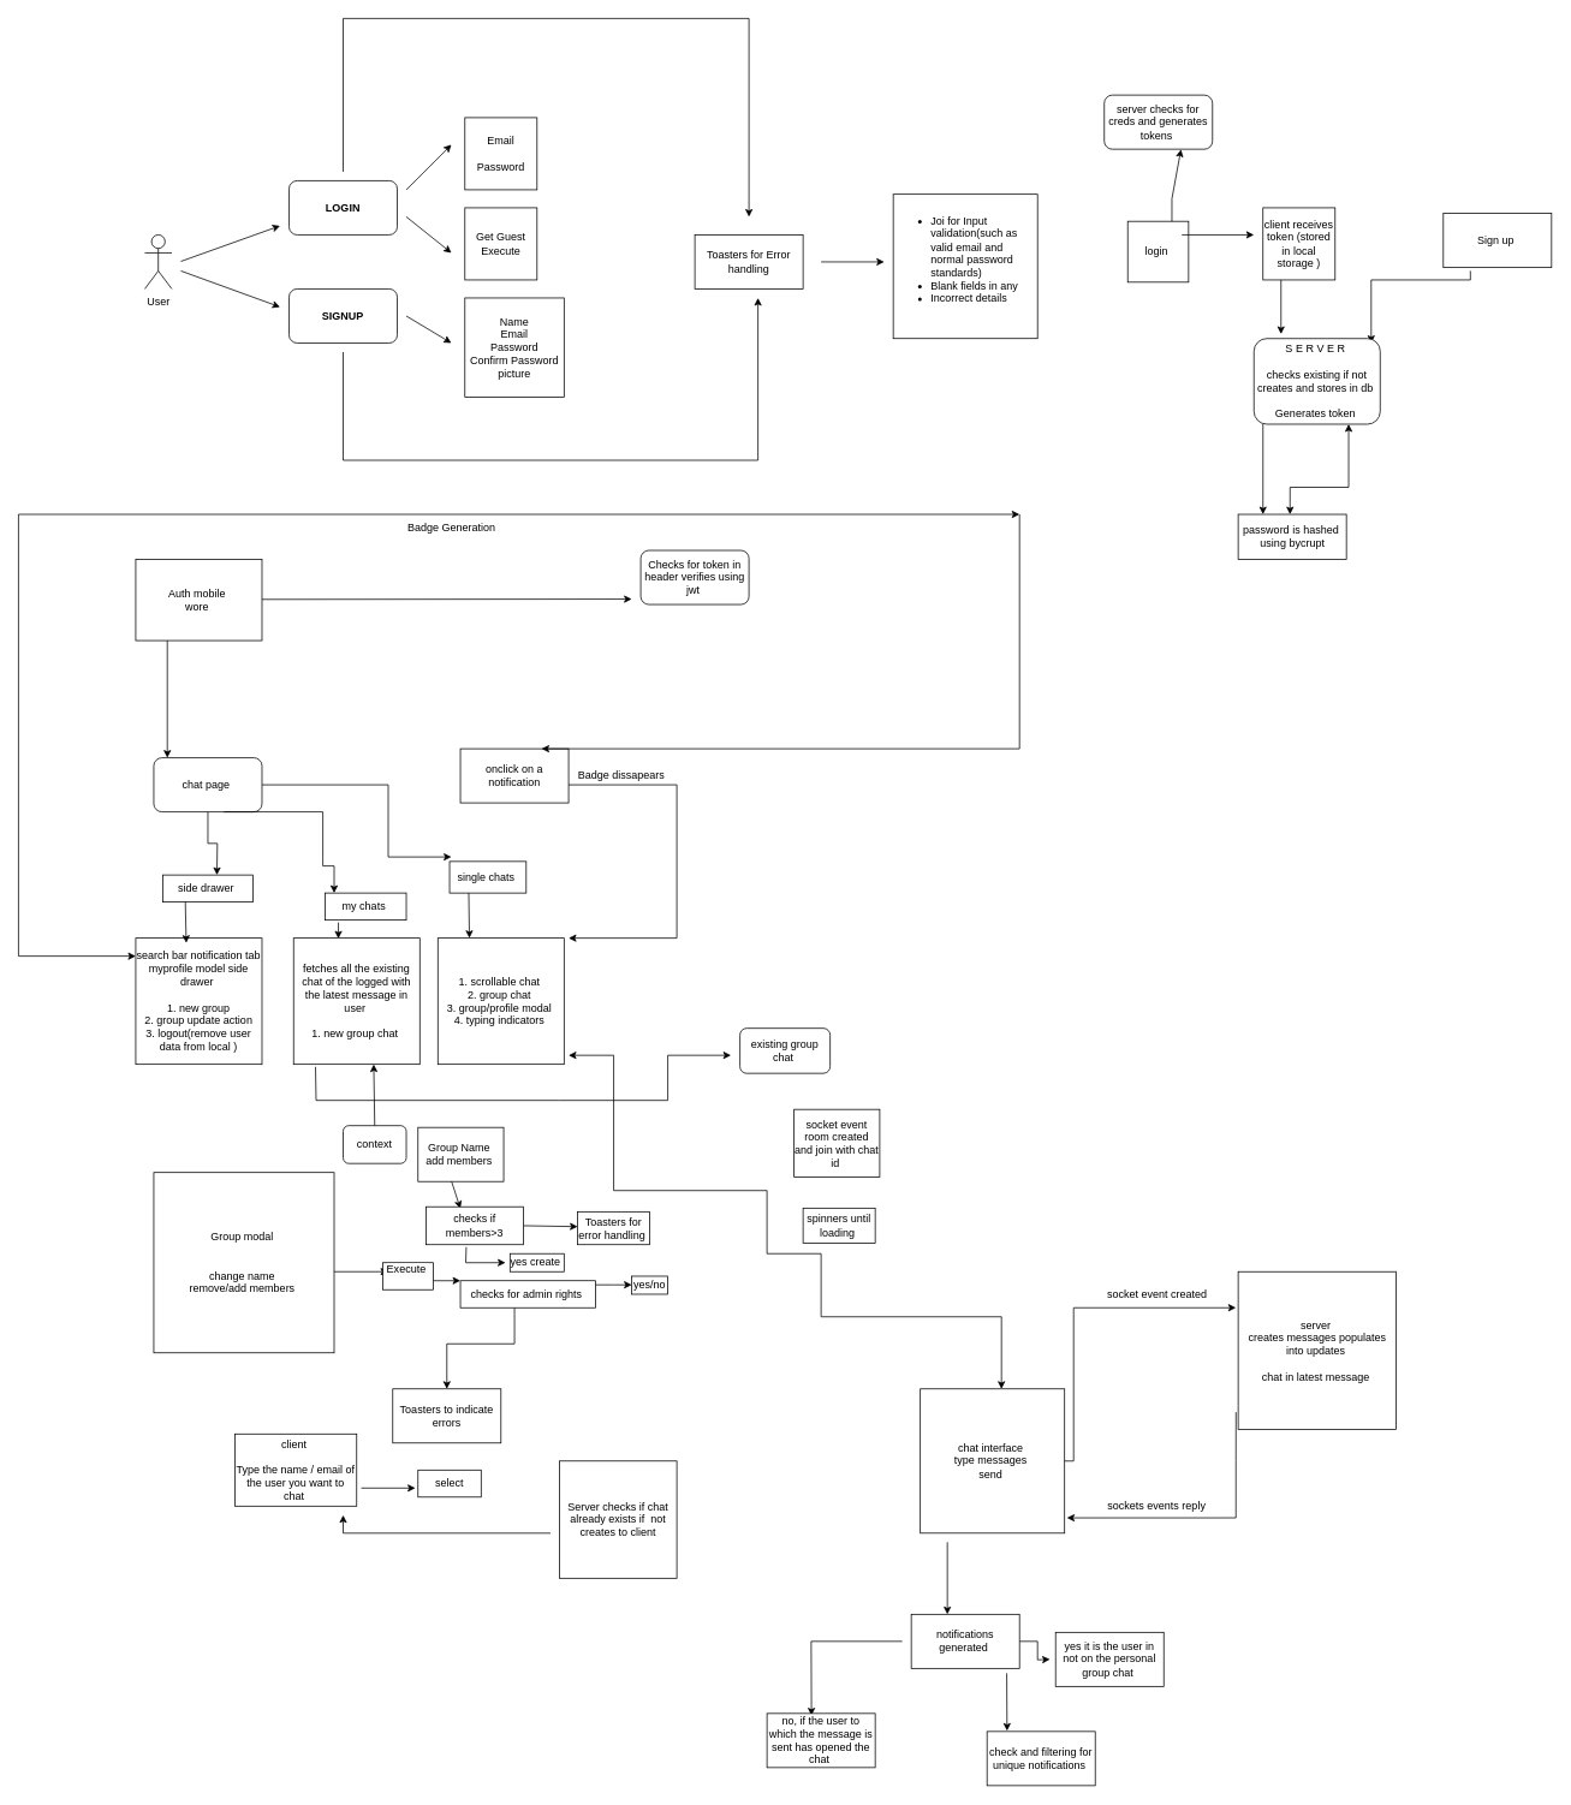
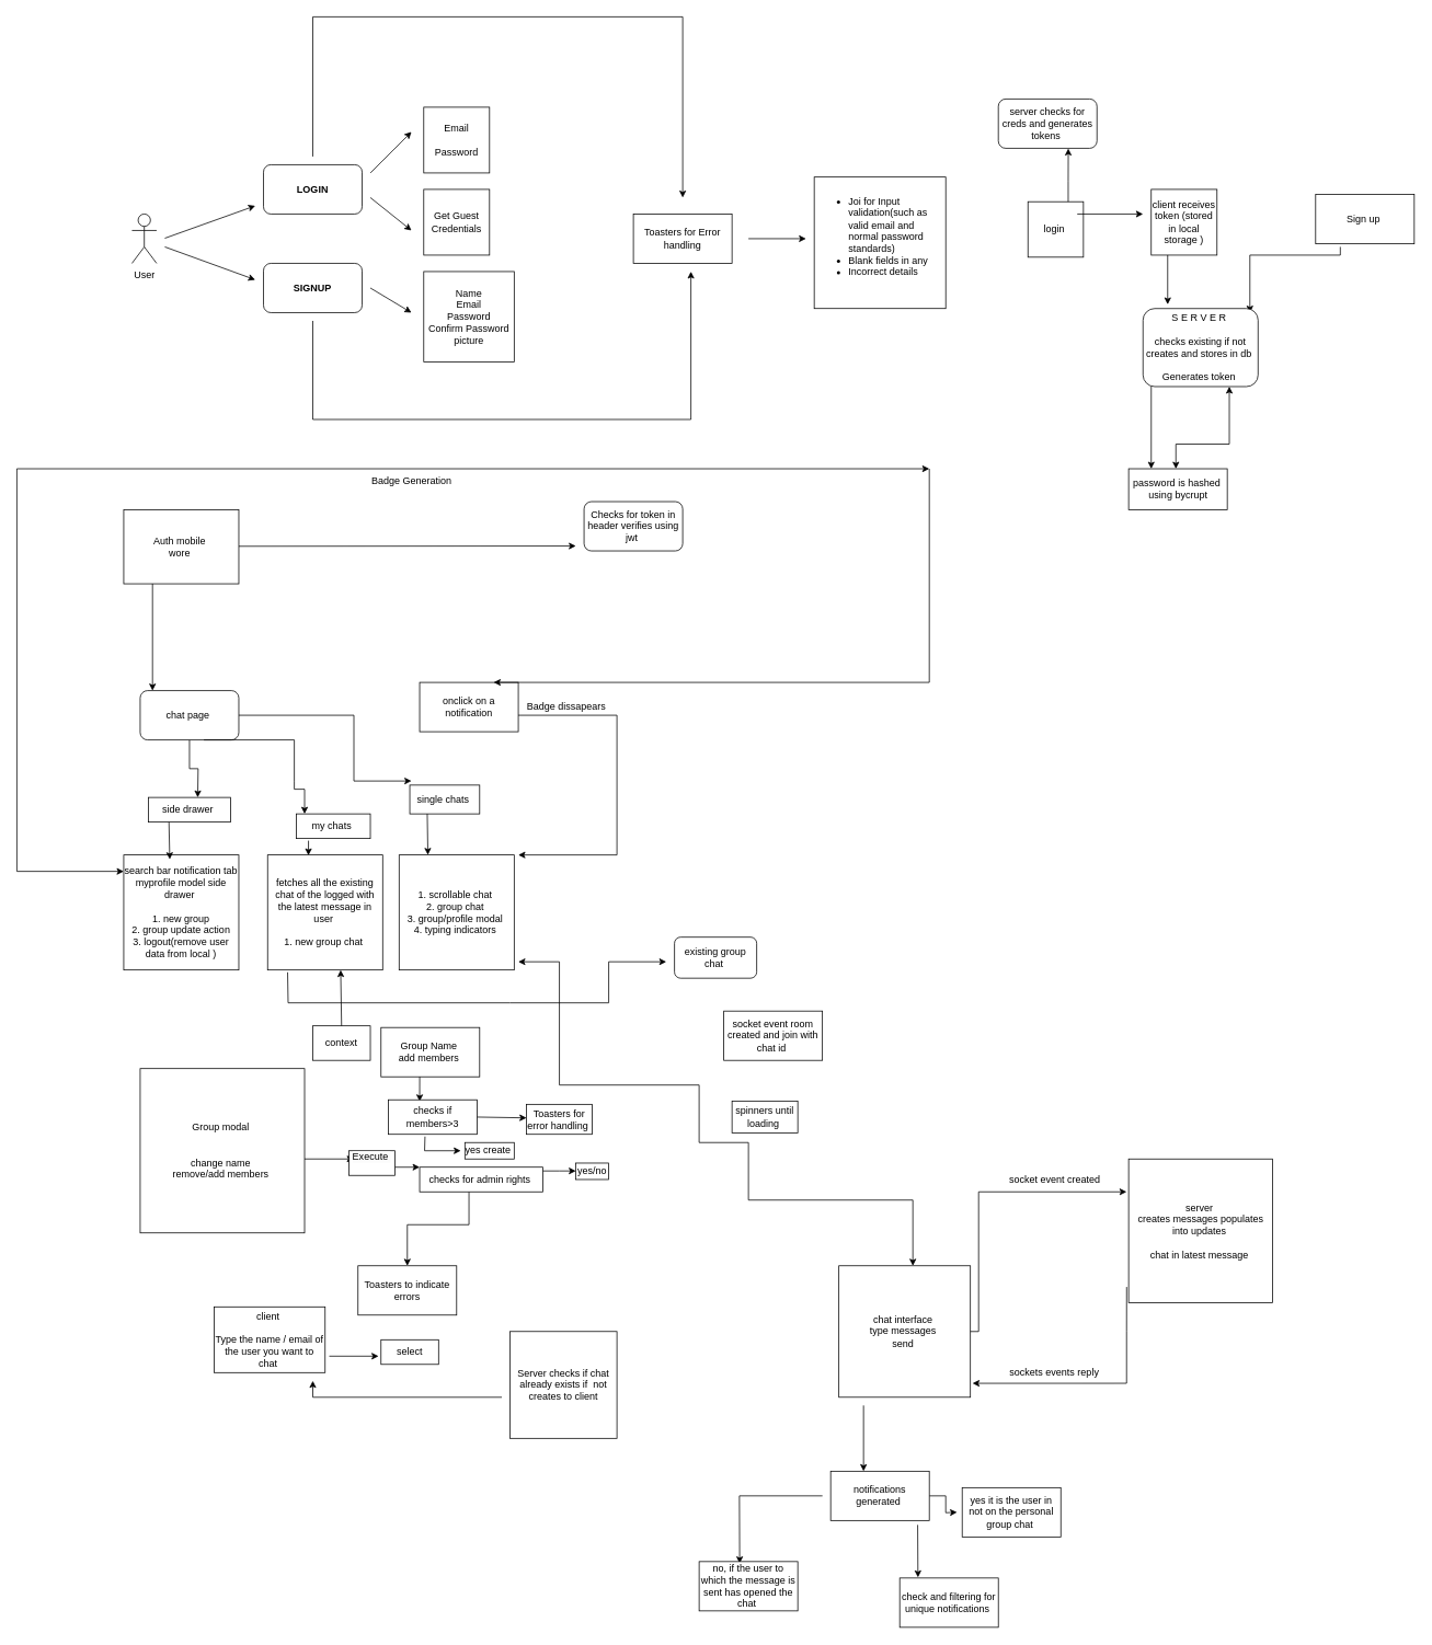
- <mxCell id="22" value="server checks for creds and generates tokens&amp;nbsp;" style="rounded=1;whiteSpace=wrap;html=1;" vertex="1" parent="1"><mxGeometry x="1224" y="105" width="120" height="60" as="geometry" /></mxCell>
+ <mxCell id="22" value="server checks for creds and generates tokens&amp;nbsp;" style="rounded=1;whiteSpace=wrap;html=1;" vertex="1" parent="1"><mxGeometry x="1214" y="120" width="120" height="60" as="geometry" /></mxCell>
- <mxCell id="10" value="Get Guest Execute" style="whiteSpace=wrap;html=1;aspect=fixed;" vertex="1" parent="1"><mxGeometry x="515" y="230" width="80" height="80" as="geometry" /></mxCell>
+ <mxCell id="10" value="Get Guest Credentials" style="whiteSpace=wrap;html=1;aspect=fixed;" vertex="1" parent="1"><mxGeometry x="515" y="230" width="80" height="80" as="geometry" /></mxCell>
- <mxCell id="72" value="socket event room created and join with chat id&amp;nbsp;" style="rounded=0;whiteSpace=wrap;html=1;" vertex="1" parent="1"><mxGeometry x="880" y="1230" width="95" height="75" as="geometry" /></mxCell>
+ <mxCell id="72" value="socket event room created and join with chat id&amp;nbsp;" style="rounded=0;whiteSpace=wrap;html=1;" vertex="1" parent="1"><mxGeometry x="880" y="1230" width="120" height="60" as="geometry" /></mxCell>
- <mxCell id="63" value="context" style="whiteSpace=wrap;html=1;rounded=1;" vertex="1" parent="1"><mxGeometry x="380" y="1248" width="70" height="42" as="geometry" /></mxCell>
+ <mxCell id="63" value="context" style="rounded=0;whiteSpace=wrap;html=1;" vertex="1" parent="1"><mxGeometry x="380" y="1248" width="70" height="42" as="geometry" /></mxCell>
- <mxCell id="57" value="Group Name&amp;nbsp;&lt;div&gt;add members&amp;nbsp;&lt;/div&gt;" style="rounded=0;whiteSpace=wrap;html=1;" vertex="1" parent="1"><mxGeometry x="463" y="1250" width="95" height="60" as="geometry" /></mxCell>
+ <mxCell id="57" value="Group Name&amp;nbsp;&lt;div&gt;add members&amp;nbsp;&lt;/div&gt;" style="rounded=0;whiteSpace=wrap;html=1;" vertex="1" parent="1"><mxGeometry x="463" y="1250" width="120" height="60" as="geometry" /></mxCell>
